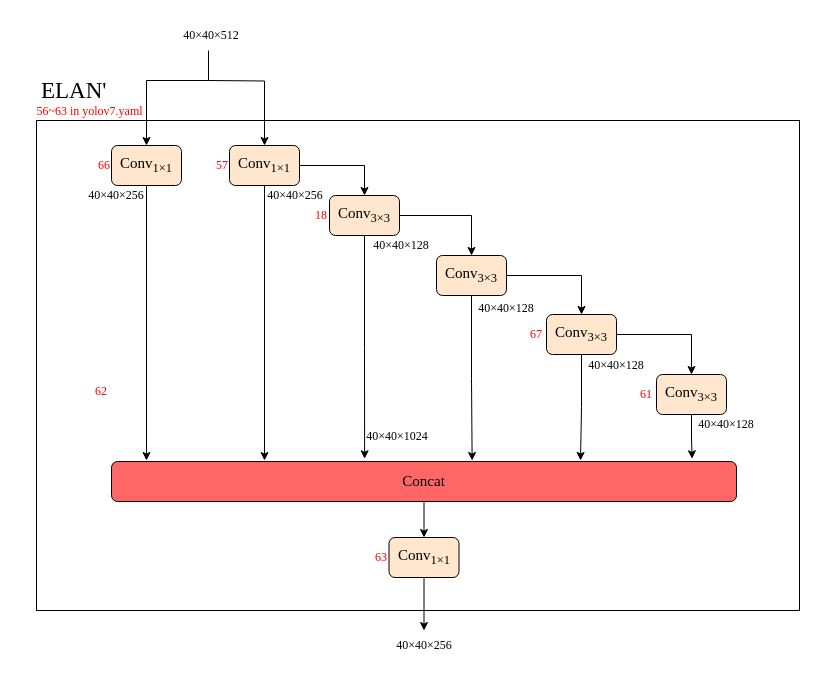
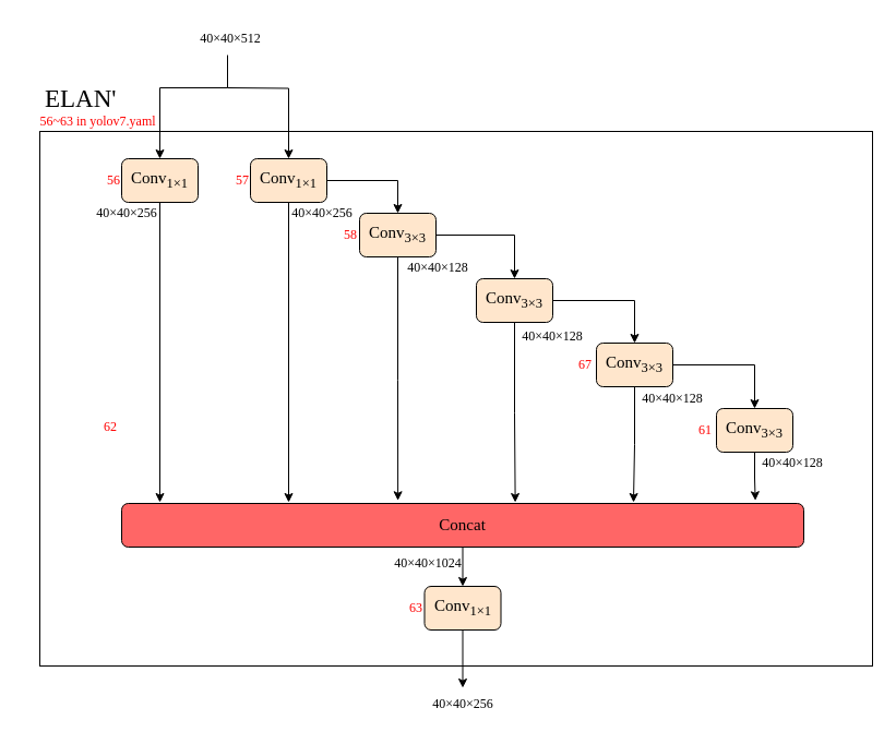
- <mxCell id="18" value="&lt;font color=&quot;#ff0000&quot;&gt;66&lt;/font&gt;" style="text;html=1;strokeColor=none;fillColor=none;align=center;verticalAlign=middle;whiteSpace=wrap;rounded=0;fontFamily=Times New Roman;" parent="1" vertex="1"><mxGeometry x="94" y="150" width="20" height="30" as="geometry" /></mxCell>
+ <mxCell id="18" value="&lt;font color=&quot;#ff0000&quot;&gt;56&lt;/font&gt;" style="text;html=1;strokeColor=none;fillColor=none;align=center;verticalAlign=middle;whiteSpace=wrap;rounded=0;fontFamily=Times New Roman;" parent="1" vertex="1"><mxGeometry x="94" y="150" width="20" height="30" as="geometry" /></mxCell>
- <mxCell id="16" value="&lt;font color=&quot;#ff0000&quot;&gt;18&lt;/font&gt;" style="text;html=1;strokeColor=none;fillColor=none;align=center;verticalAlign=middle;whiteSpace=wrap;rounded=0;fontFamily=Times New Roman;" parent="1" vertex="1"><mxGeometry x="311" y="200" width="20" height="30" as="geometry" /></mxCell>
+ <mxCell id="16" value="&lt;font color=&quot;#ff0000&quot;&gt;58&lt;/font&gt;" style="text;html=1;strokeColor=none;fillColor=none;align=center;verticalAlign=middle;whiteSpace=wrap;rounded=0;fontFamily=Times New Roman;" parent="1" vertex="1"><mxGeometry x="311" y="200" width="20" height="30" as="geometry" /></mxCell>
- <mxCell id="35" value="40×40×1024" style="text;html=1;strokeColor=none;fillColor=none;align=center;verticalAlign=middle;whiteSpace=wrap;rounded=0;fontFamily=Times New Roman;" parent="1" vertex="1"><mxGeometry x="367" y="421" width="60" height="30" as="geometry" /></mxCell>
+ <mxCell id="35" value="40×40×1024" style="text;html=1;strokeColor=none;fillColor=none;align=center;verticalAlign=middle;whiteSpace=wrap;rounded=0;fontFamily=Times New Roman;" parent="1" vertex="1"><mxGeometry x="362" y="501" width="60" height="30" as="geometry" /></mxCell>
